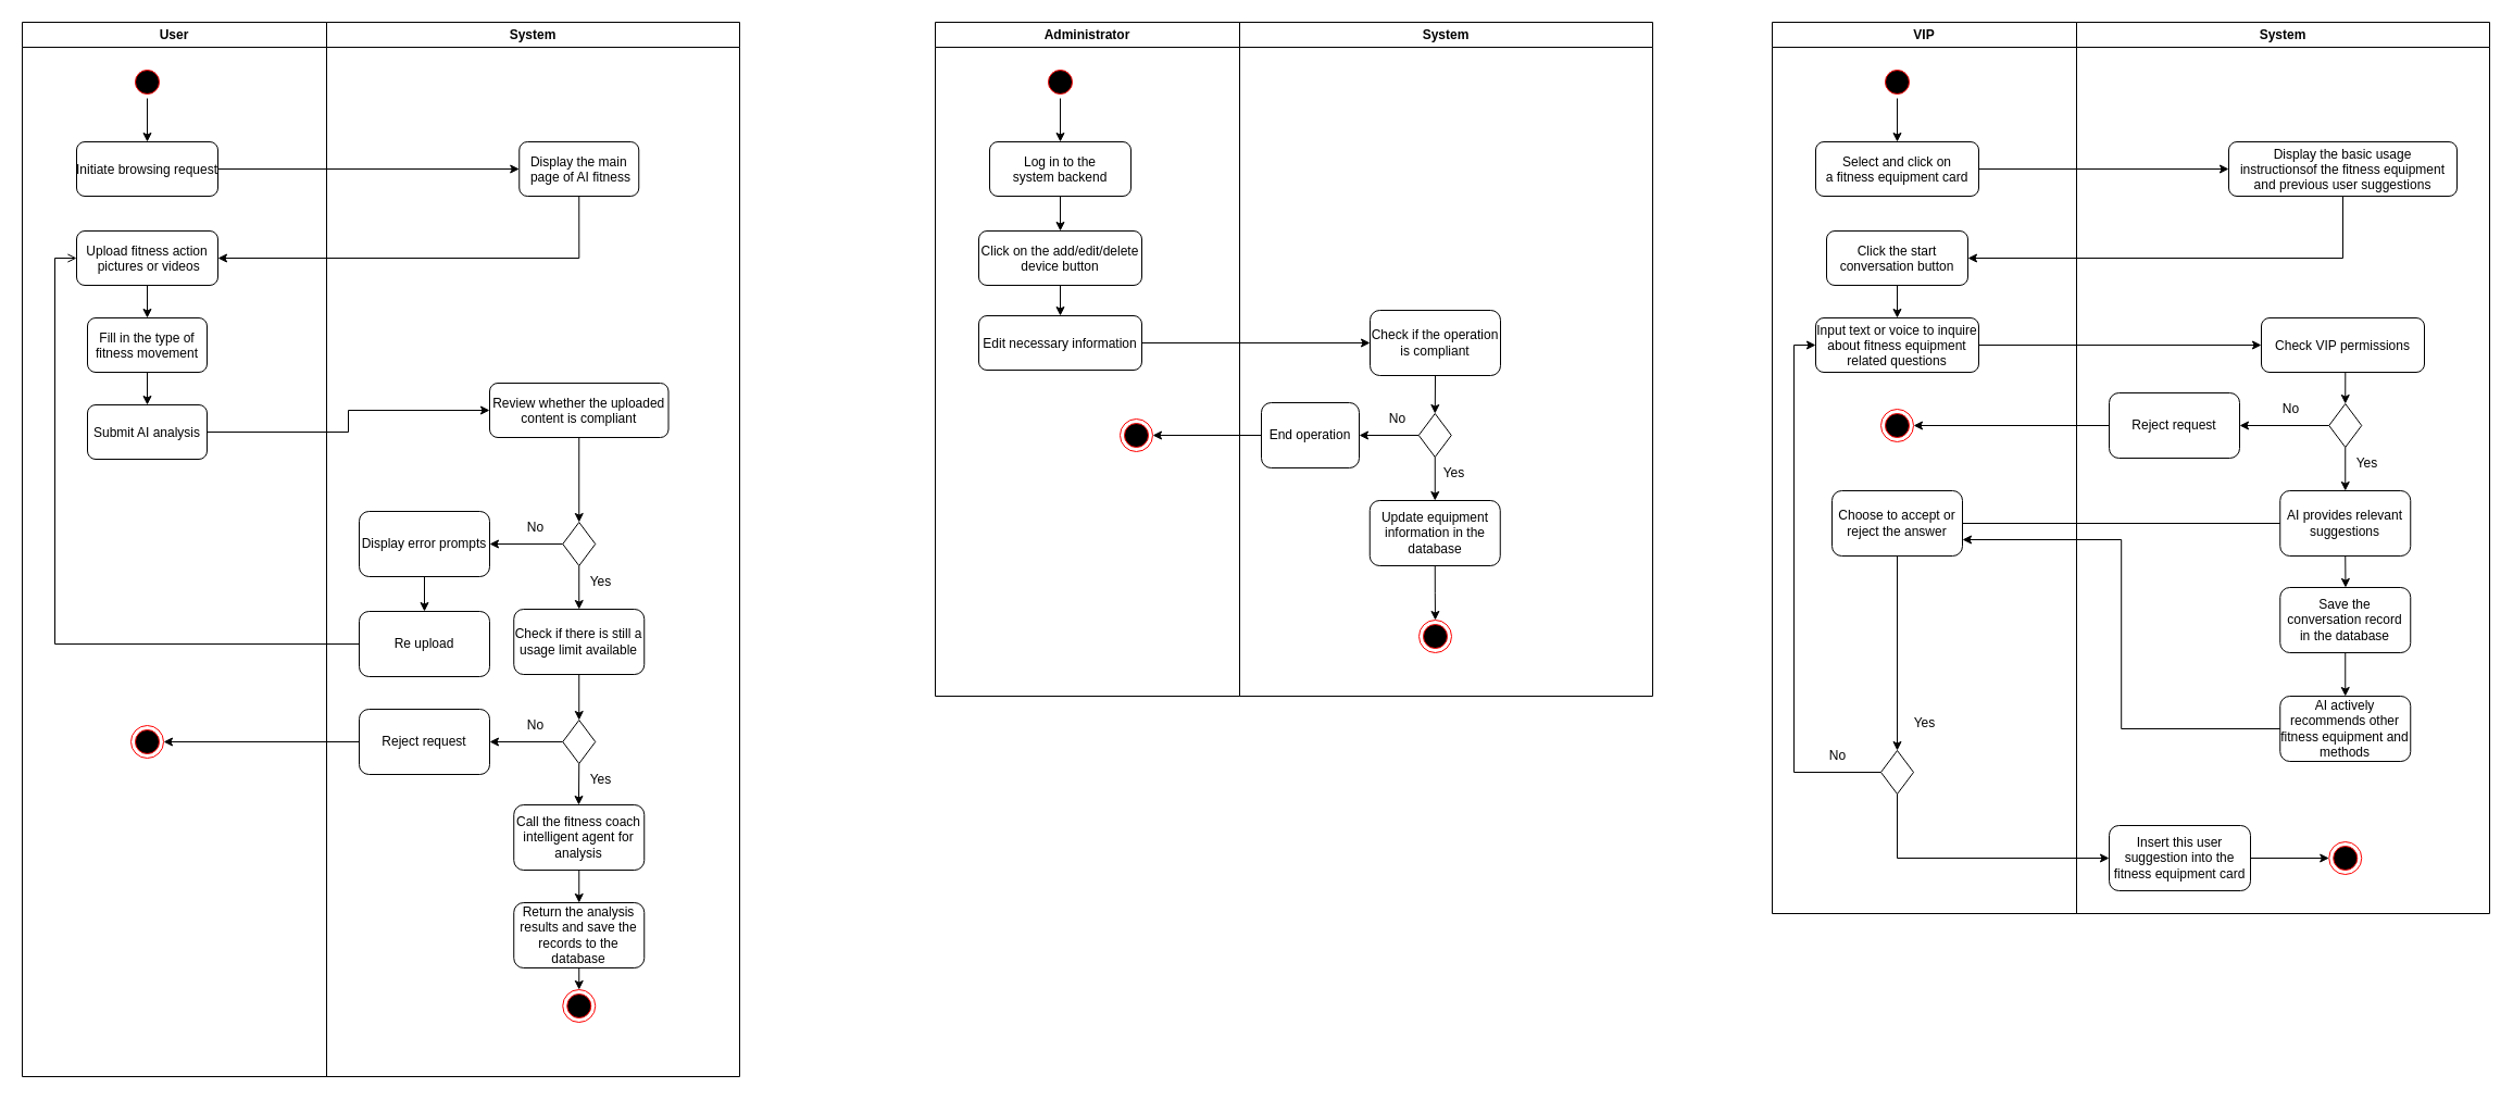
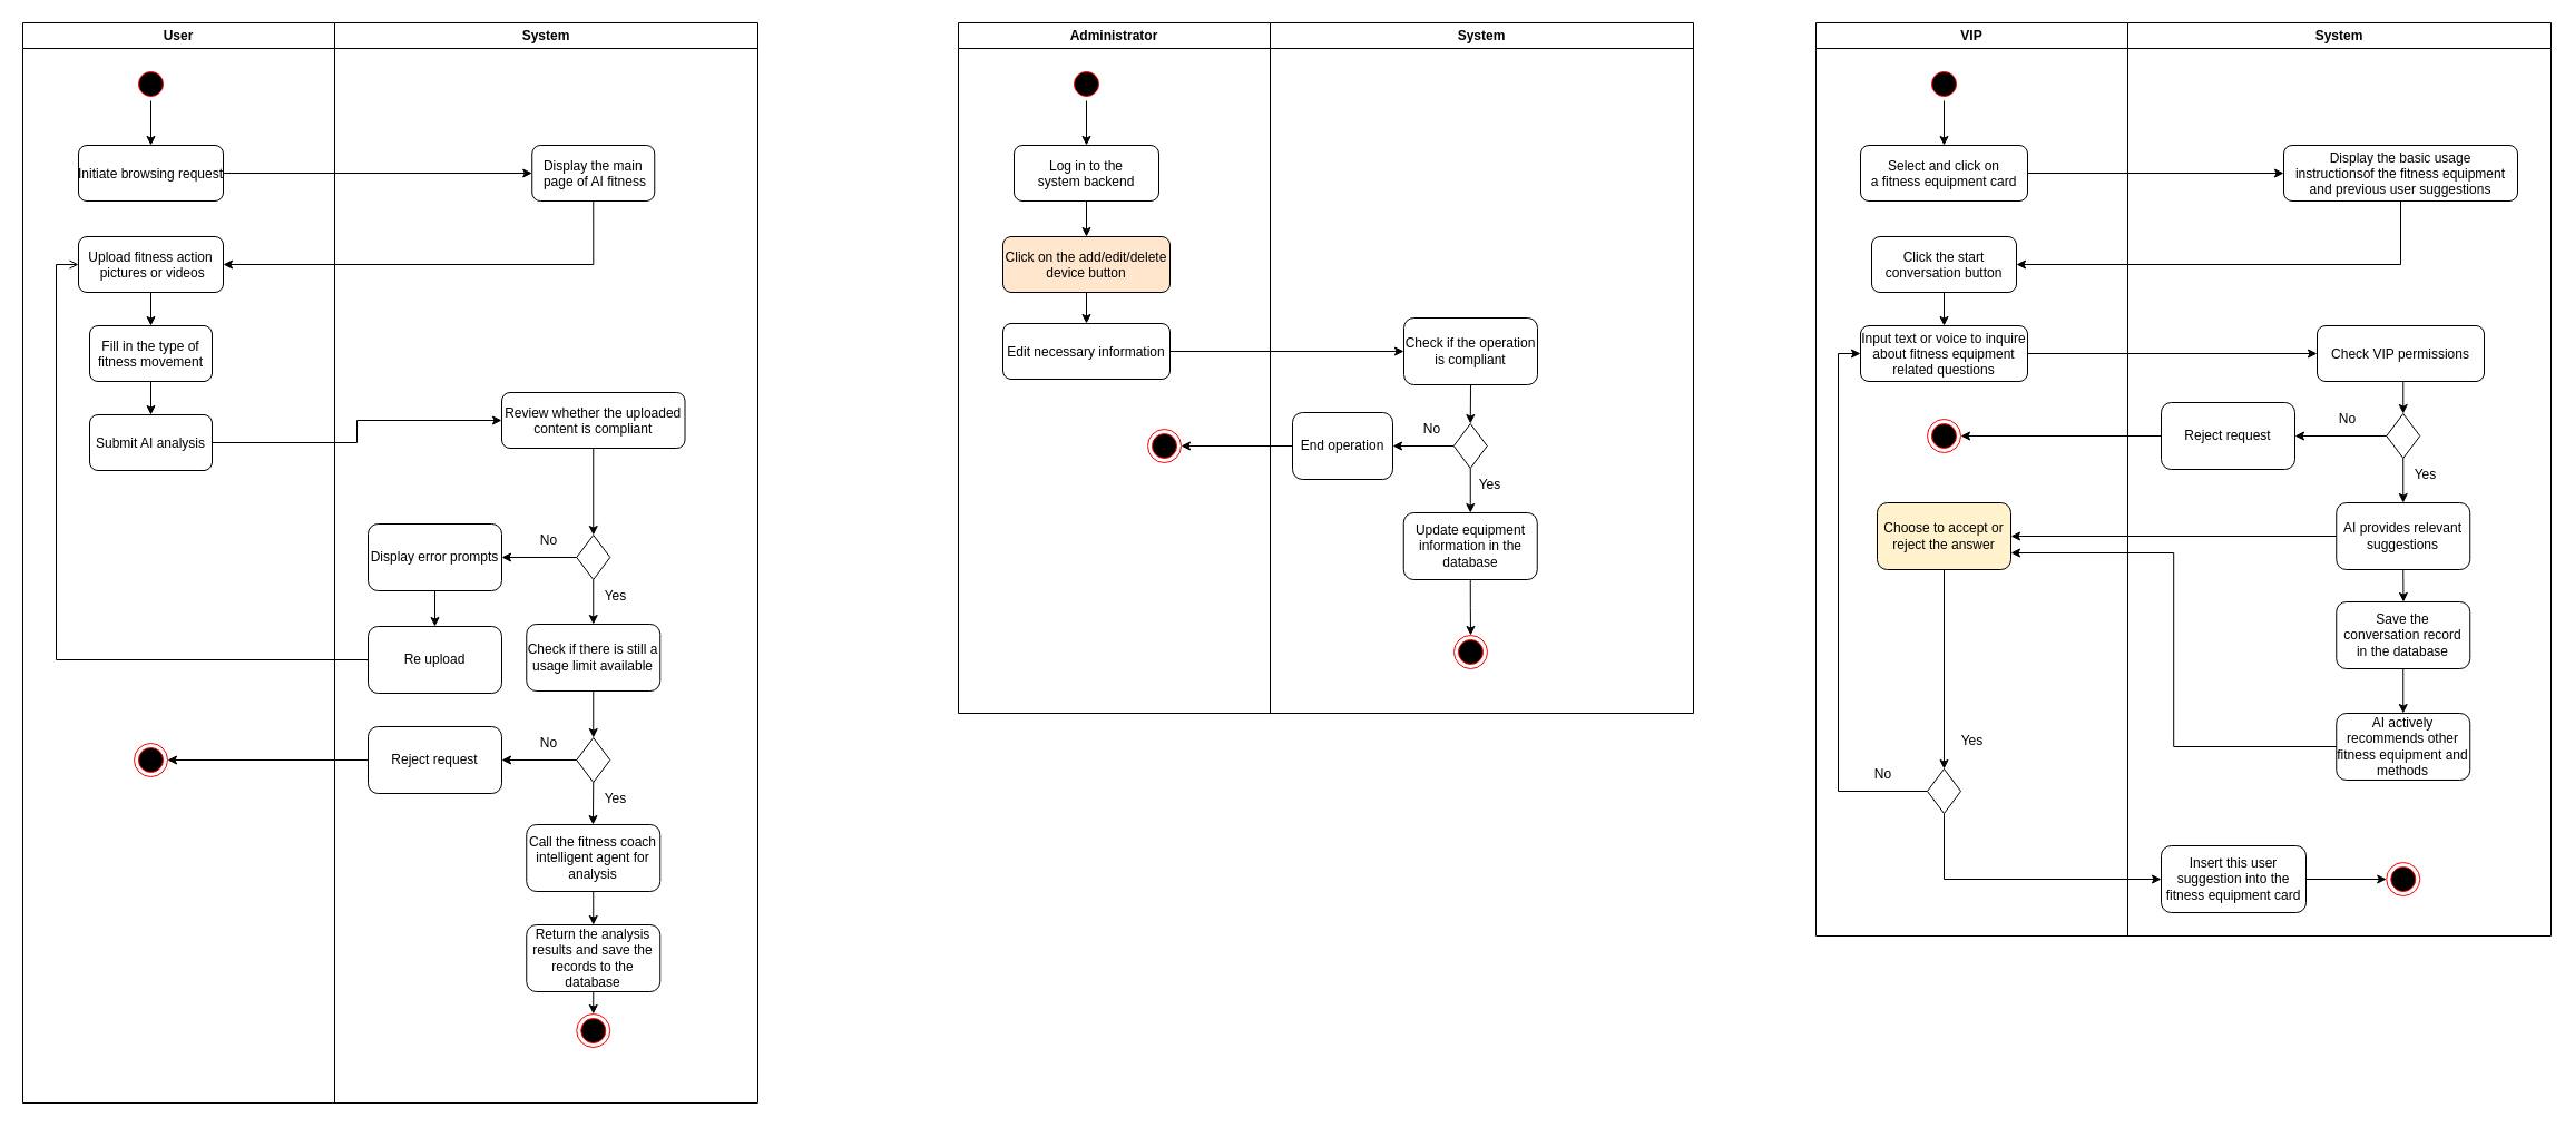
- <mxCell id="48" value="Click on the add/edit/delete &#10;device button" style="rounded=1;" parent="42" vertex="1"><mxGeometry x="40" y="192" width="150" height="50" as="geometry" /></mxCell>
+ <mxCell id="48" value="Click on the add/edit/delete &#10;device button" style="rounded=1;fillColor=#ffe6cc;" parent="42" vertex="1"><mxGeometry x="40" y="192" width="150" height="50" as="geometry" /></mxCell>
- <mxCell id="74" value="Choose to accept or reject the answer" style="rounded=1;whiteSpace=wrap;html=1;" parent="65" vertex="1"><mxGeometry x="55" y="431" width="120" height="60" as="geometry" /></mxCell>
+ <mxCell id="74" value="Choose to accept or reject the answer" style="rounded=1;whiteSpace=wrap;html=1;fillColor=#fff2cc;" parent="65" vertex="1"><mxGeometry x="55" y="431" width="120" height="60" as="geometry" /></mxCell>
- <mxCell id="103" style="edgeStyle=orthogonalEdgeStyle;rounded=0;orthogonalLoop=1;jettySize=auto;html=1;exitX=0;exitY=0.5;exitDx=0;exitDy=0;entryX=1;entryY=0.5;entryDx=0;entryDy=0;endArrow=none;" parent="1" source="87" target="74" edge="1"><mxGeometry relative="1" as="geometry" /></mxCell>
+ <mxCell id="103" style="edgeStyle=orthogonalEdgeStyle;rounded=0;orthogonalLoop=1;jettySize=auto;html=1;exitX=0;exitY=0.5;exitDx=0;exitDy=0;entryX=1;entryY=0.5;entryDx=0;entryDy=0;" parent="1" source="87" target="74" edge="1"><mxGeometry relative="1" as="geometry" /></mxCell>
